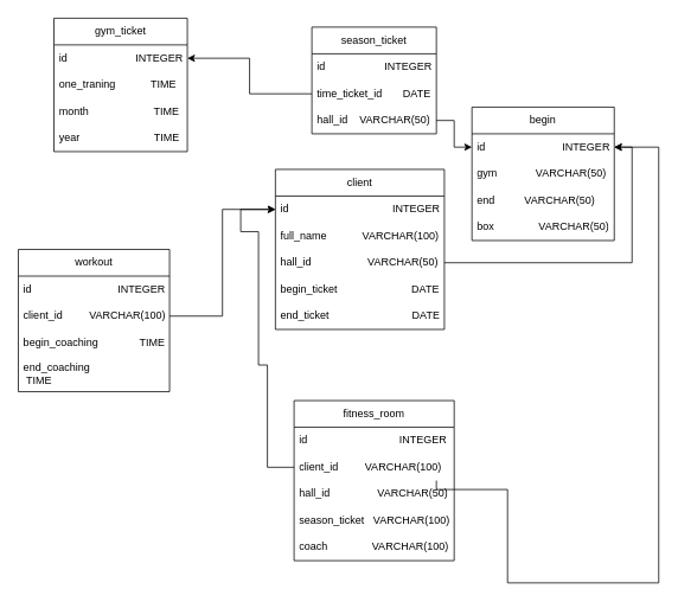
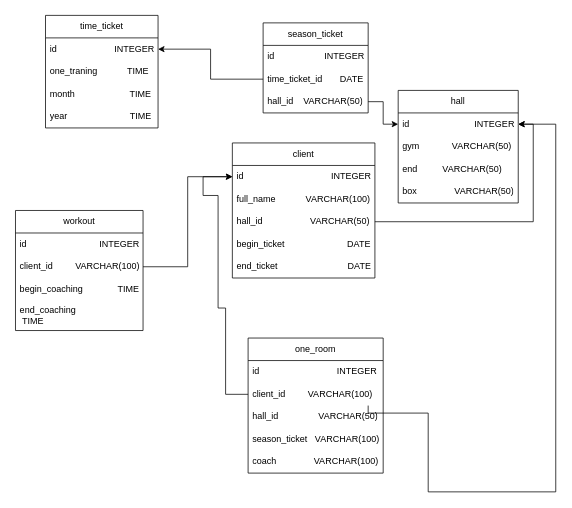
- <mxCell id="29" value="gym_ticket" style="swimlane;fontStyle=0;childLayout=stackLayout;horizontal=1;startSize=30;horizontalStack=0;resizeParent=1;resizeParentMax=0;resizeLast=0;collapsible=1;marginBottom=0;whiteSpace=wrap;html=1;" parent="1" vertex="1"><mxGeometry x="60" y="20" width="150" height="150" as="geometry" /></mxCell>
+ <mxCell id="29" value="time_ticket" style="swimlane;fontStyle=0;childLayout=stackLayout;horizontal=1;startSize=30;horizontalStack=0;resizeParent=1;resizeParentMax=0;resizeLast=0;collapsible=1;marginBottom=0;whiteSpace=wrap;html=1;" parent="1" vertex="1"><mxGeometry x="60" y="20" width="150" height="150" as="geometry" /></mxCell>
- <mxCell id="2" value="begin" style="swimlane;fontStyle=0;childLayout=stackLayout;horizontal=1;startSize=30;horizontalStack=0;resizeParent=1;resizeParentMax=0;resizeLast=0;collapsible=1;marginBottom=0;whiteSpace=wrap;html=1;" parent="1" vertex="1"><mxGeometry x="530" y="120" width="160" height="150" as="geometry" /></mxCell>
+ <mxCell id="2" value="hall" style="swimlane;fontStyle=0;childLayout=stackLayout;horizontal=1;startSize=30;horizontalStack=0;resizeParent=1;resizeParentMax=0;resizeLast=0;collapsible=1;marginBottom=0;whiteSpace=wrap;html=1;" parent="1" vertex="1"><mxGeometry x="530" y="120" width="160" height="150" as="geometry" /></mxCell>
- <mxCell id="7" value="fitness_room" style="swimlane;fontStyle=0;childLayout=stackLayout;horizontal=1;startSize=30;horizontalStack=0;resizeParent=1;resizeParentMax=0;resizeLast=0;collapsible=1;marginBottom=0;whiteSpace=wrap;html=1;" parent="1" vertex="1"><mxGeometry x="330" y="450" width="180" height="180" as="geometry" /></mxCell>
+ <mxCell id="7" value="one_room" style="swimlane;fontStyle=0;childLayout=stackLayout;horizontal=1;startSize=30;horizontalStack=0;resizeParent=1;resizeParentMax=0;resizeLast=0;collapsible=1;marginBottom=0;whiteSpace=wrap;html=1;" parent="1" vertex="1"><mxGeometry x="330" y="450" width="180" height="180" as="geometry" /></mxCell>
